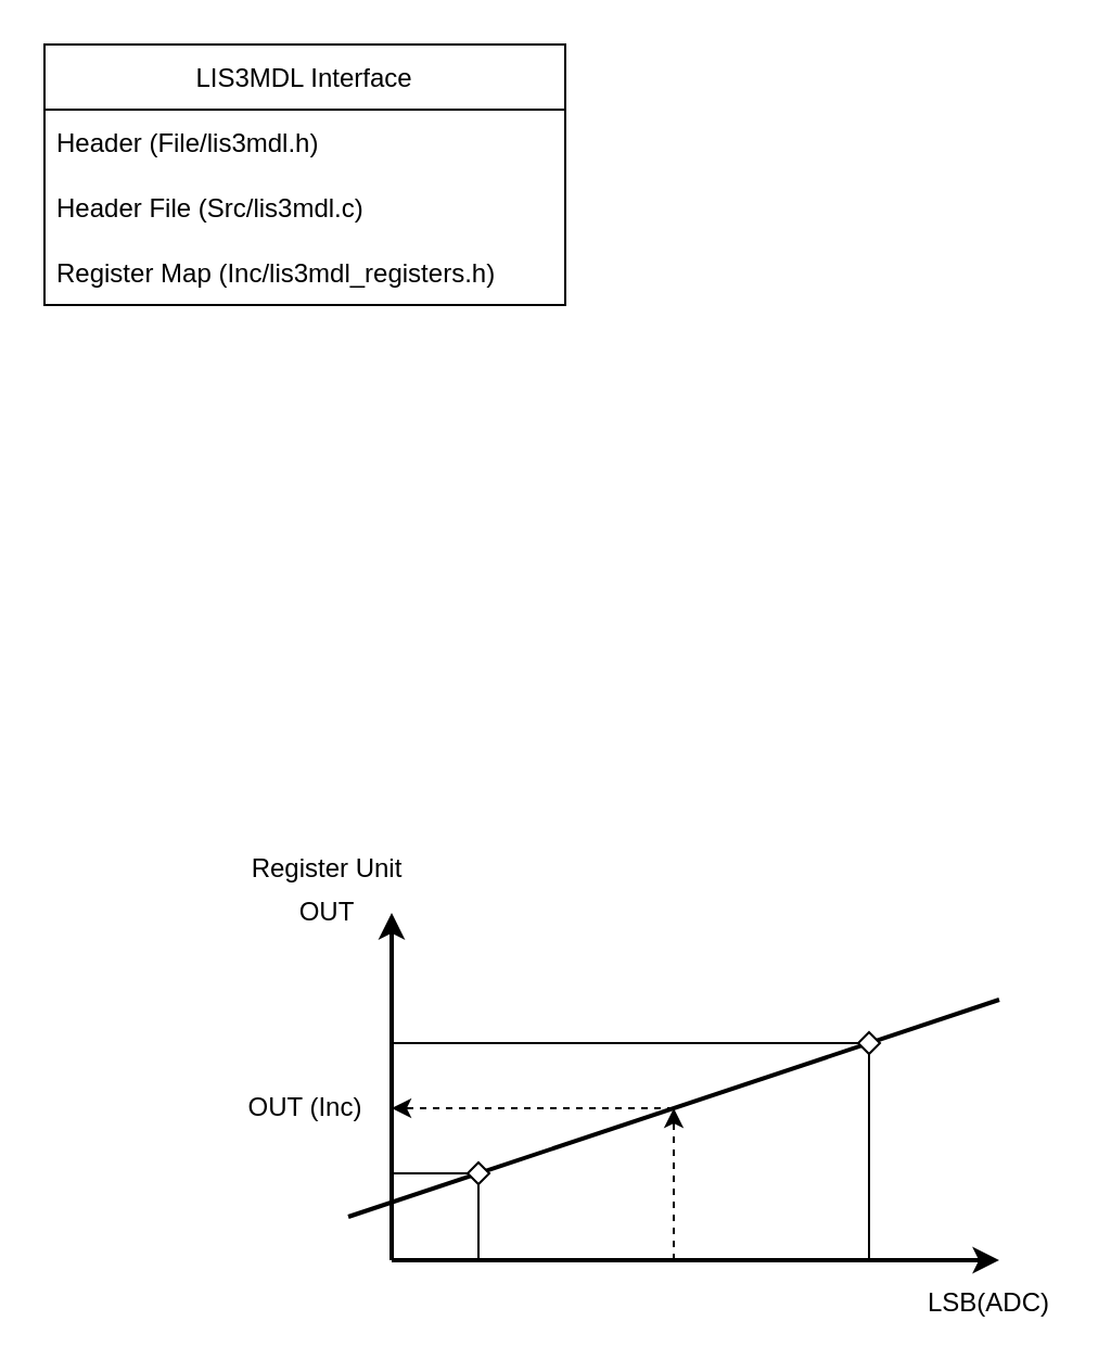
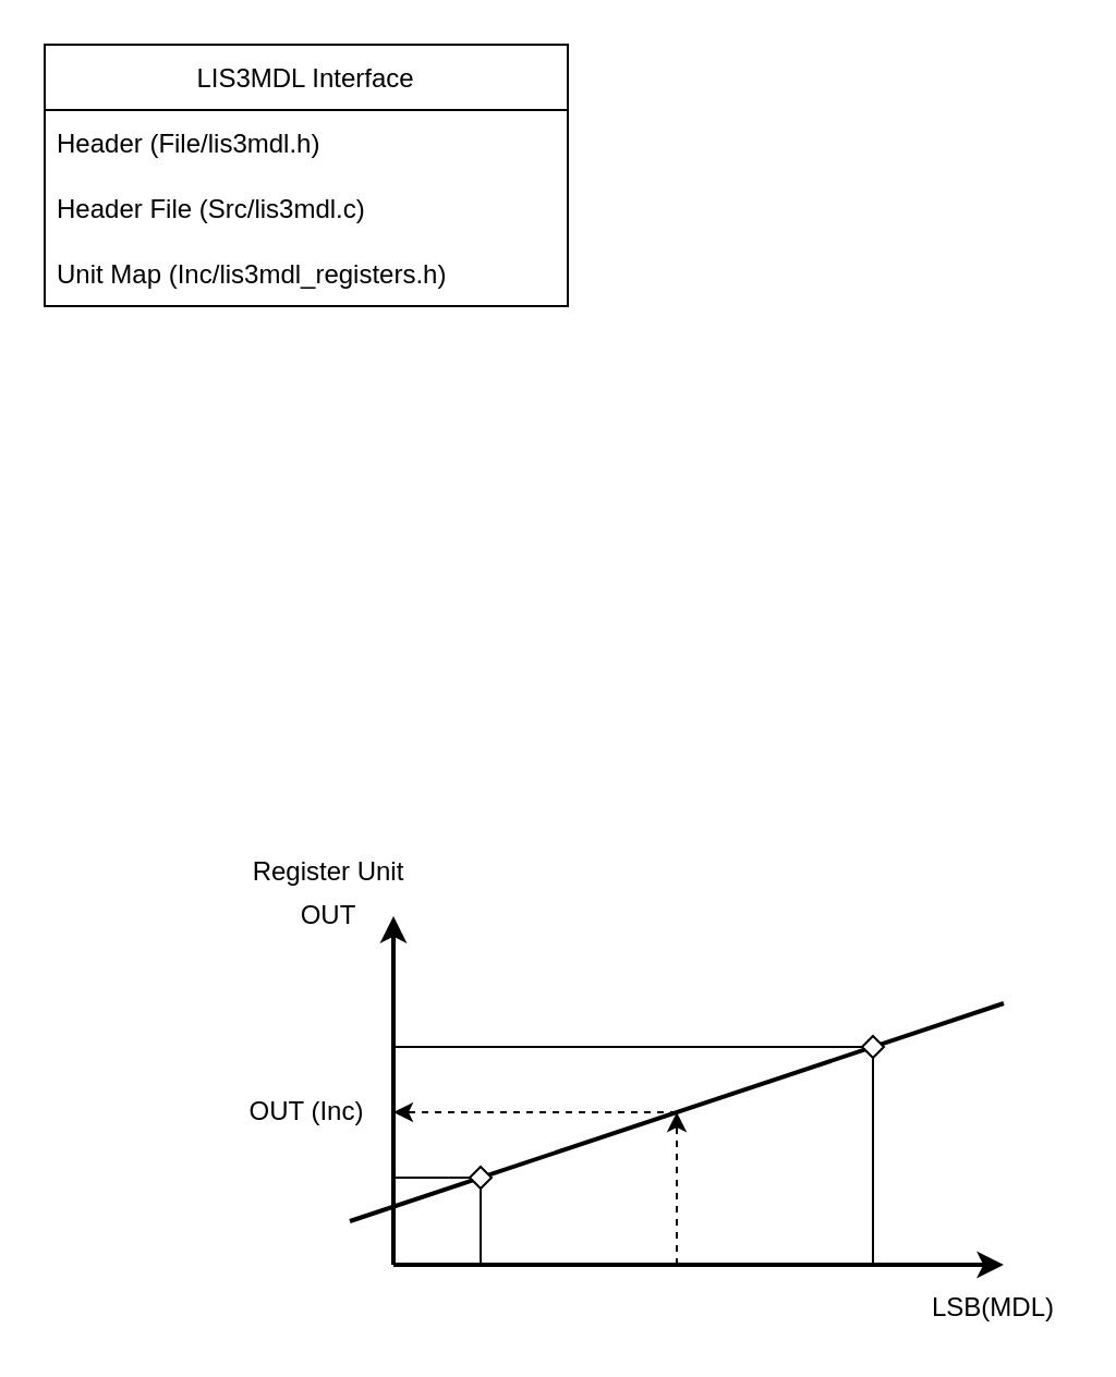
- <mxCell id="5" value="Register Map (Inc/lis3mdl_registers.h)" style="text;strokeColor=none;fillColor=none;align=left;verticalAlign=middle;spacingLeft=4;spacingRight=4;overflow=hidden;points=[[0,0.5],[1,0.5]];portConstraint=eastwest;rotatable=0;" parent="2" vertex="1"><mxGeometry y="90" width="240" height="30" as="geometry" /></mxCell>
+ <mxCell id="5" value="Unit Map (Inc/lis3mdl_registers.h)" style="text;strokeColor=none;fillColor=none;align=left;verticalAlign=middle;spacingLeft=4;spacingRight=4;overflow=hidden;points=[[0,0.5],[1,0.5]];portConstraint=eastwest;rotatable=0;" parent="2" vertex="1"><mxGeometry y="90" width="240" height="30" as="geometry" /></mxCell>
- <mxCell id="15" value="LSB(ADC)" style="text;html=1;align=center;verticalAlign=middle;resizable=0;points=[];autosize=1;strokeColor=none;fillColor=none;" vertex="1" parent="1"><mxGeometry x="420" y="590" width="70" height="20" as="geometry" /></mxCell>
+ <mxCell id="15" value="LSB(MDL)" style="text;html=1;align=center;verticalAlign=middle;resizable=0;points=[];autosize=1;strokeColor=none;fillColor=none;" vertex="1" parent="1"><mxGeometry x="420" y="590" width="70" height="20" as="geometry" /></mxCell>
